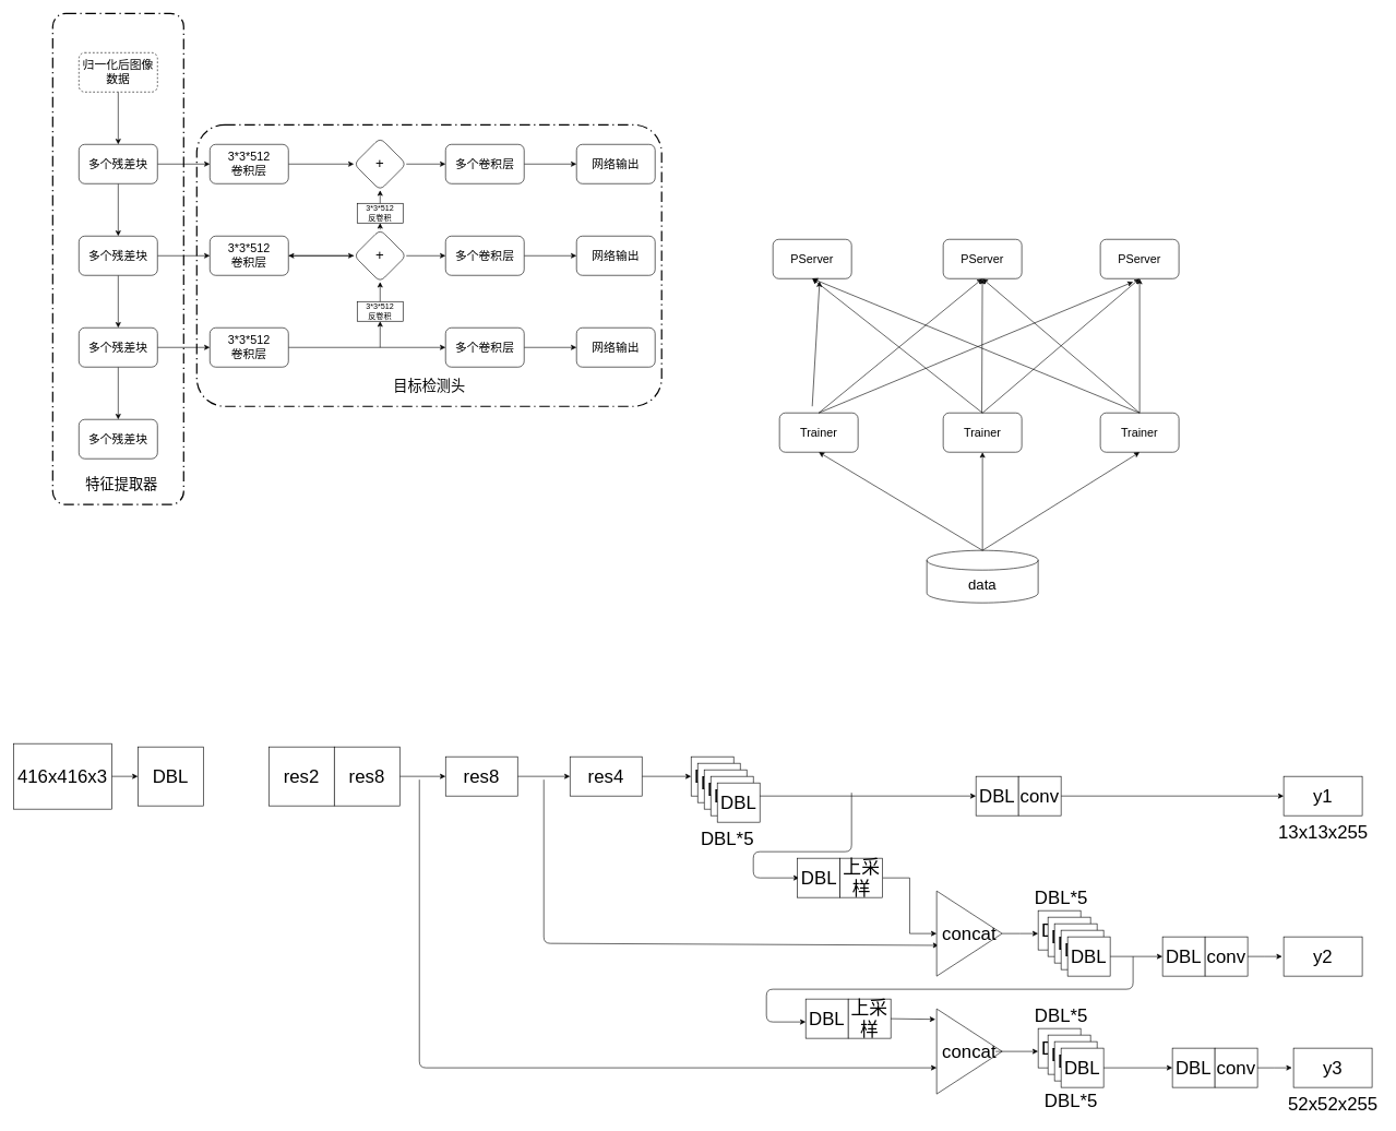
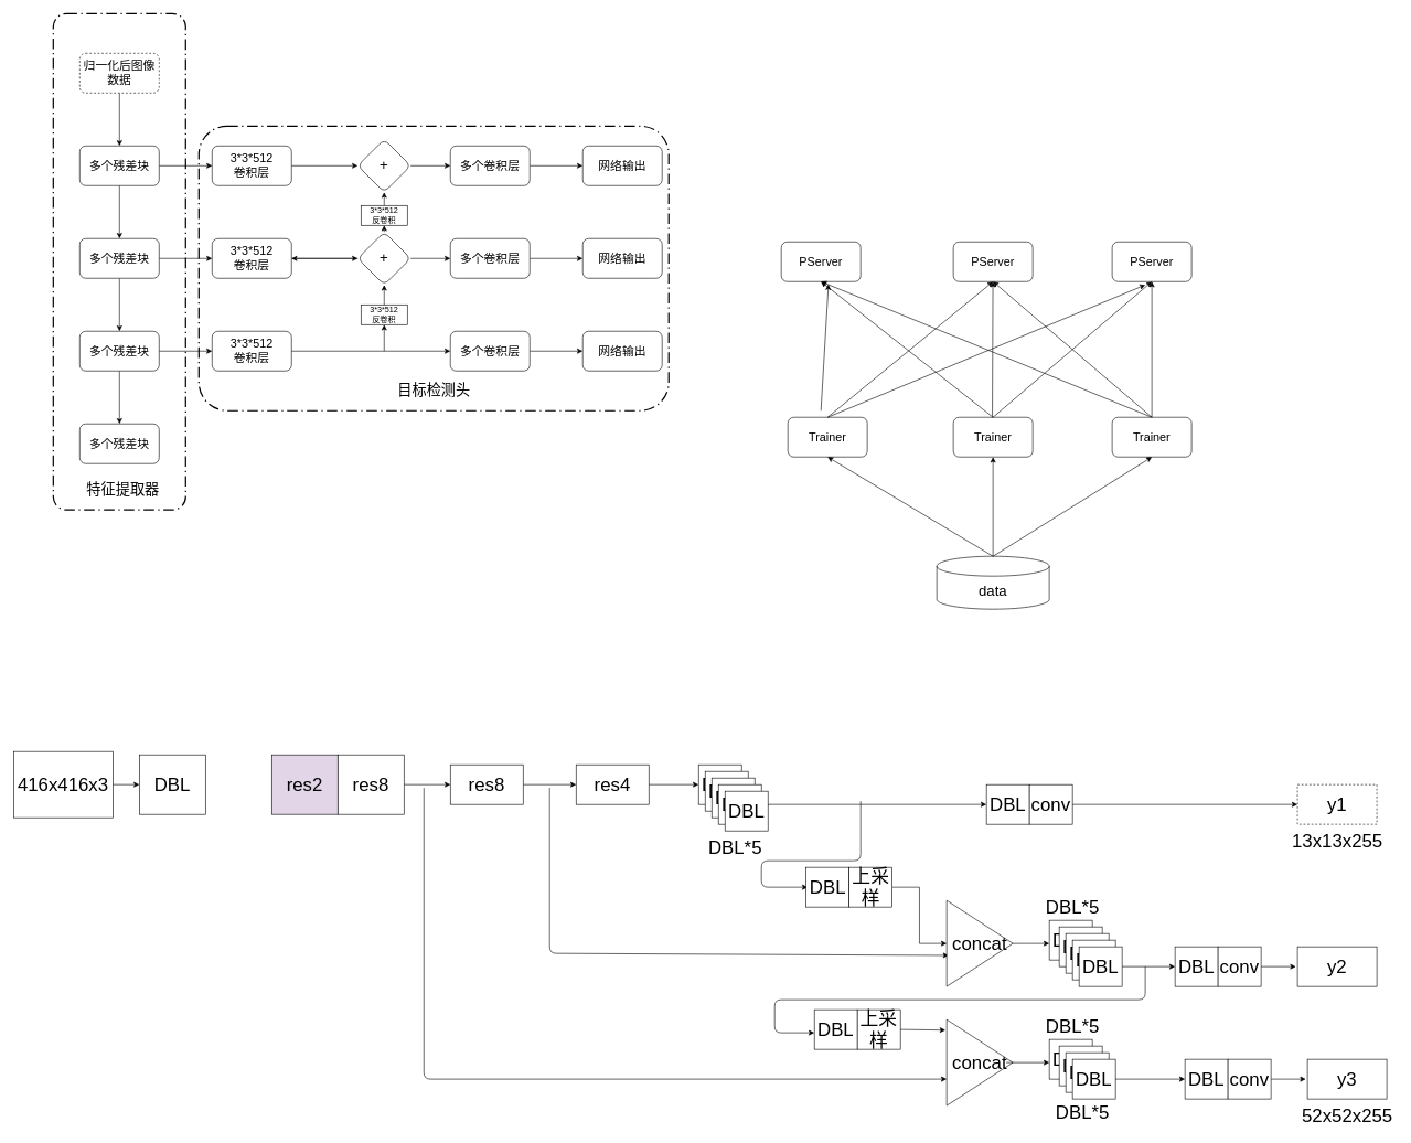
- <mxCell id="66" value="&lt;font style=&quot;font-size: 28px&quot;&gt;res2&lt;/font&gt;" style="whiteSpace=wrap;html=1;" vertex="1" parent="1"><mxGeometry x="410" y="1140" width="100" height="90" as="geometry" /></mxCell>
+ <mxCell id="66" value="&lt;font style=&quot;font-size: 28px&quot;&gt;res2&lt;/font&gt;" style="whiteSpace=wrap;html=1;fillColor=#e1d5e7;" vertex="1" parent="1"><mxGeometry x="410" y="1140" width="100" height="90" as="geometry" /></mxCell>
- <mxCell id="81" value="&lt;font style=&quot;font-size: 28px;&quot;&gt;y1&lt;/font&gt;" style="whiteSpace=wrap;html=1;fontSize=28;" vertex="1" parent="1"><mxGeometry x="1960" y="1185" width="120" height="60" as="geometry" /></mxCell>
+ <mxCell id="81" value="&lt;font style=&quot;font-size: 28px;&quot;&gt;y1&lt;/font&gt;" style="whiteSpace=wrap;html=1;fontSize=28;dashed=1;" vertex="1" parent="1"><mxGeometry x="1960" y="1185" width="120" height="60" as="geometry" /></mxCell>
